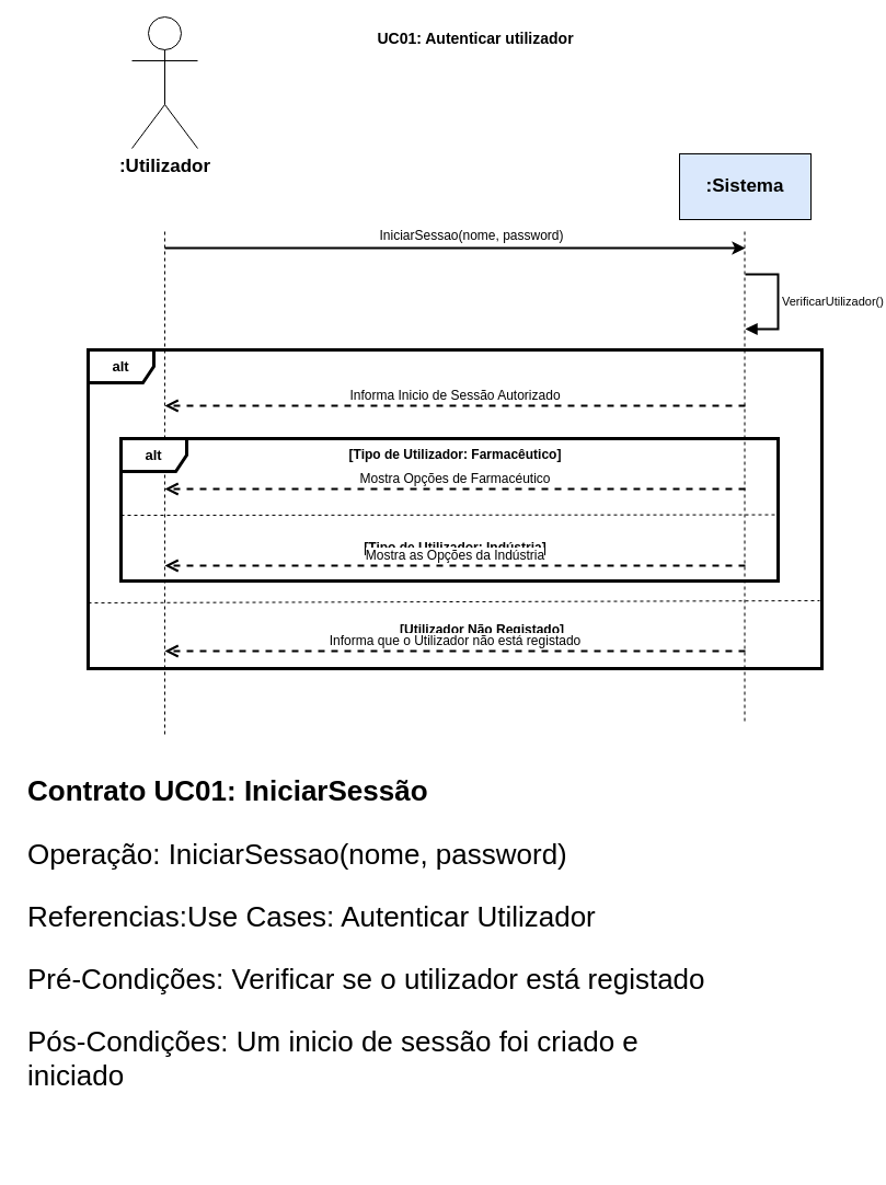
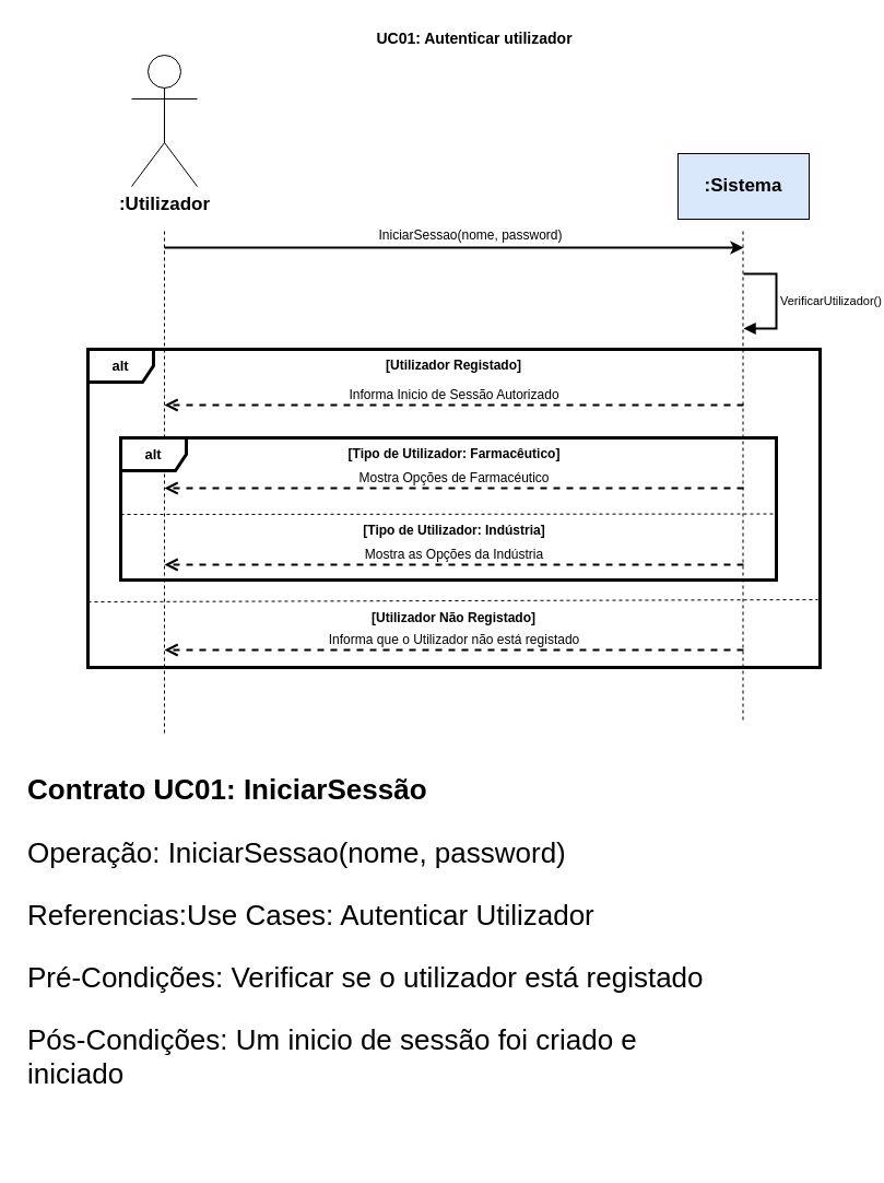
- <mxCell id="3" value=":Utilizador" style="shape=umlActor;verticalLabelPosition=bottom;verticalAlign=top;html=1;outlineConnect=0;fontStyle=1;fontSize=17;" parent="1" vertex="1"><mxGeometry x="120" y="15" width="60" height="120" as="geometry" /></mxCell>
+ <mxCell id="3" value=":Utilizador" style="shape=umlActor;verticalLabelPosition=bottom;verticalAlign=top;html=1;outlineConnect=0;fontStyle=1;fontSize=17;" parent="1" vertex="1"><mxGeometry x="120" y="50" width="60" height="120" as="geometry" /></mxCell>
+ <mxCell id="11" value="[Utilizador Registado]" style="text;html=1;strokeColor=none;fillColor=none;align=center;verticalAlign=middle;whiteSpace=wrap;rounded=0;fontStyle=1" parent="1" vertex="1"><mxGeometry x="352" y="319" width="126" height="30" as="geometry" /></mxCell>
- <mxCell id="17" value="[Tipo de Utilizador: Indústria]" style="text;html=1;strokeColor=none;fillColor=none;align=center;verticalAlign=middle;whiteSpace=wrap;rounded=0;fontStyle=1" parent="1" vertex="1"><mxGeometry x="308.5" y="485" width="213" height="30" as="geometry" /></mxCell>
+ <mxCell id="17" value="[Tipo de Utilizador: Indústria]" style="text;html=1;strokeColor=none;fillColor=none;align=center;verticalAlign=middle;whiteSpace=wrap;rounded=0;fontStyle=1" parent="1" vertex="1"><mxGeometry x="308.5" y="470" width="213" height="30" as="geometry" /></mxCell>
- <mxCell id="20" value="[Utilizador Não Registado]" style="text;html=1;strokeColor=none;fillColor=none;align=center;verticalAlign=middle;whiteSpace=wrap;rounded=0;fontStyle=1" parent="1" vertex="1"><mxGeometry x="356" y="560" width="168" height="30" as="geometry" /></mxCell>
+ <mxCell id="20" value="[Utilizador Não Registado]" style="text;html=1;strokeColor=none;fillColor=none;align=center;verticalAlign=middle;whiteSpace=wrap;rounded=0;fontStyle=1" parent="1" vertex="1"><mxGeometry x="331" y="550" width="168" height="30" as="geometry" /></mxCell>
